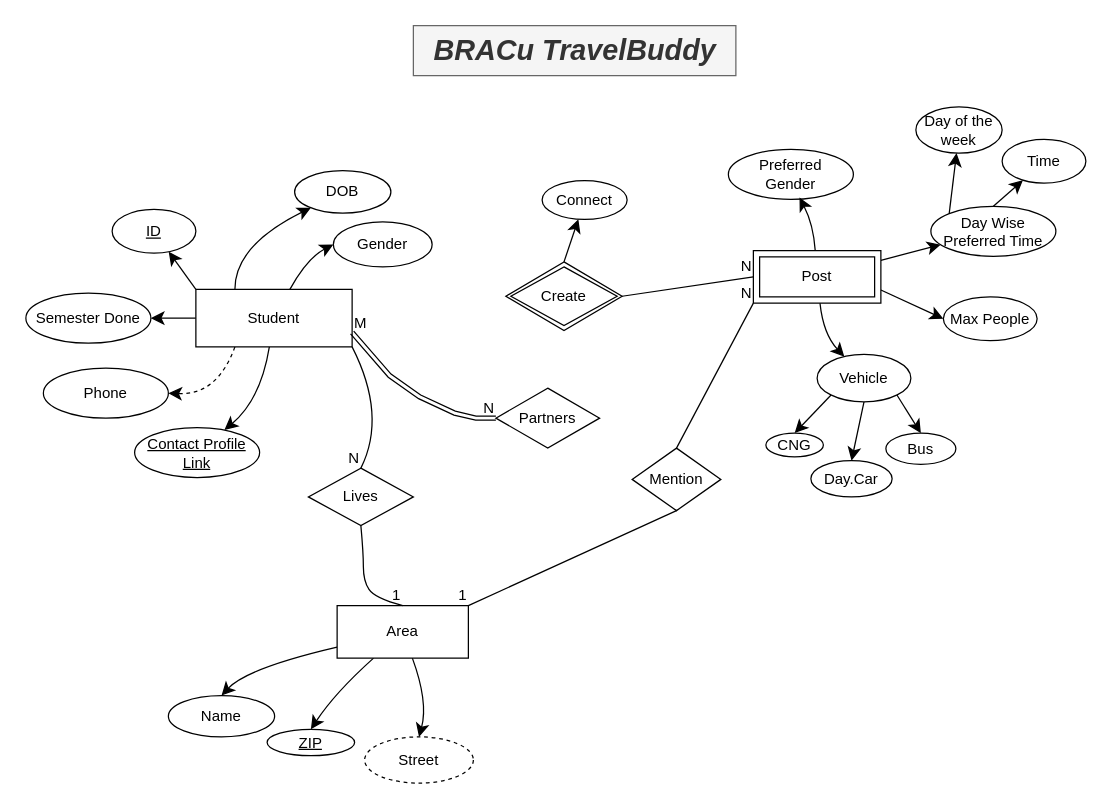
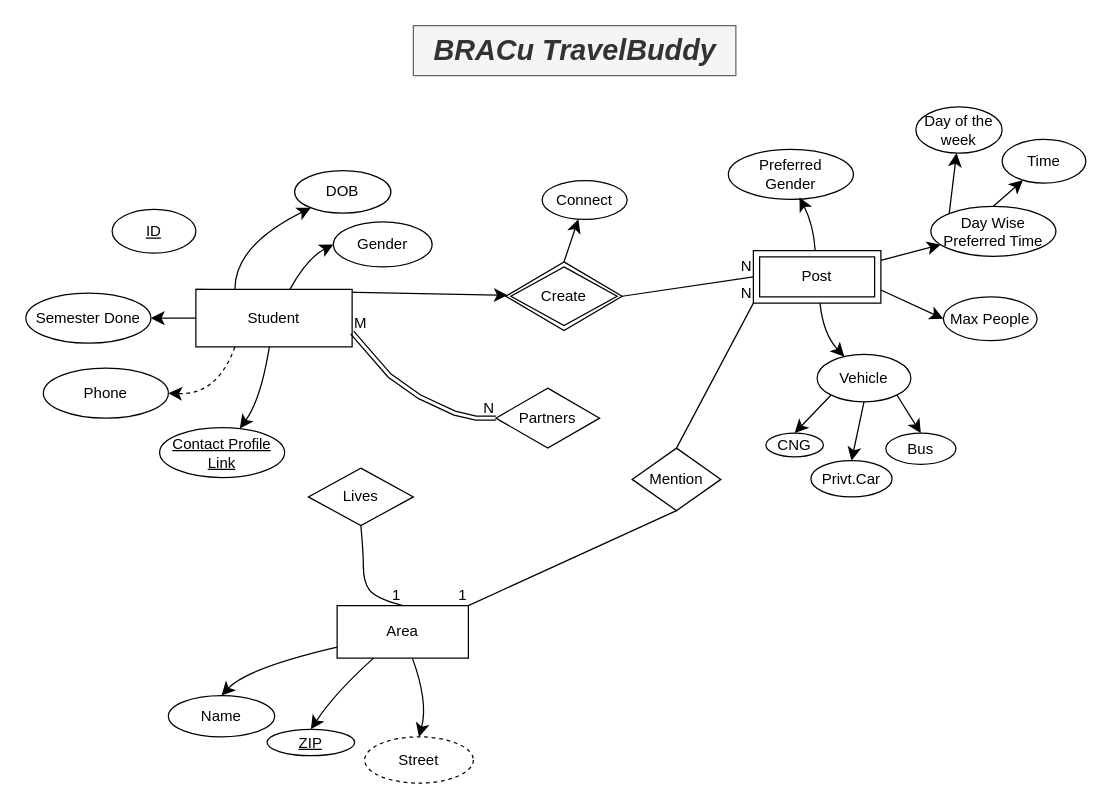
- <mxCell id="4" style="edgeStyle=none;curved=1;rounded=0;orthogonalLoop=1;jettySize=auto;html=1;exitX=0;exitY=0;exitDx=0;exitDy=0;fontSize=12;startSize=8;endSize=8;" edge="1" parent="1" source="8" target="9"><mxGeometry relative="1" as="geometry" /></mxCell>
+ <mxCell id="4" style="edgeStyle=none;curved=1;rounded=0;orthogonalLoop=1;jettySize=auto;html=1;exitX=0;exitY=0;exitDx=0;exitDy=0;fontSize=12;startSize=8;endSize=8;" edge="1" parent="1" source="8" target="27"><mxGeometry relative="1" as="geometry" /></mxCell>
- <mxCell id="29" value="" style="endArrow=none;html=1;rounded=0;fontSize=12;startSize=8;endSize=8;curved=1;exitX=1;exitY=1;exitDx=0;exitDy=0;entryX=0.5;entryY=0;entryDx=0;entryDy=0;" edge="1" parent="1" source="8" target="28"><mxGeometry relative="1" as="geometry"><mxPoint x="270" y="292" as="sourcePoint" /><mxPoint x="562" y="330" as="targetPoint" /><Array as="points"><mxPoint x="309" y="332" /></Array></mxGeometry></mxCell>
- <mxCell id="30" value="N" style="resizable=0;html=1;whiteSpace=wrap;align=right;verticalAlign=bottom;" connectable="0" vertex="1" parent="29"><mxGeometry x="1" relative="1" as="geometry" /></mxCell>
- <mxCell id="13" value="Contact Profile Link" style="ellipse;whiteSpace=wrap;html=1;align=center;fontStyle=4;" vertex="1" parent="1"><mxGeometry x="107" y="341.5" width="100" height="40" as="geometry" /></mxCell>
+ <mxCell id="13" value="Contact Profile Link" style="ellipse;whiteSpace=wrap;html=1;align=center;fontStyle=4;" vertex="1" parent="1"><mxGeometry x="127" y="341.5" width="100" height="40" as="geometry" /></mxCell>
- <mxCell id="41" value="Day.Car" style="ellipse;whiteSpace=wrap;html=1;align=center;" vertex="1" parent="1"><mxGeometry x="648" y="368" width="65" height="29" as="geometry" /></mxCell>
+ <mxCell id="41" value="Privt.Car" style="ellipse;whiteSpace=wrap;html=1;align=center;" vertex="1" parent="1"><mxGeometry x="648" y="368" width="65" height="29" as="geometry" /></mxCell>
